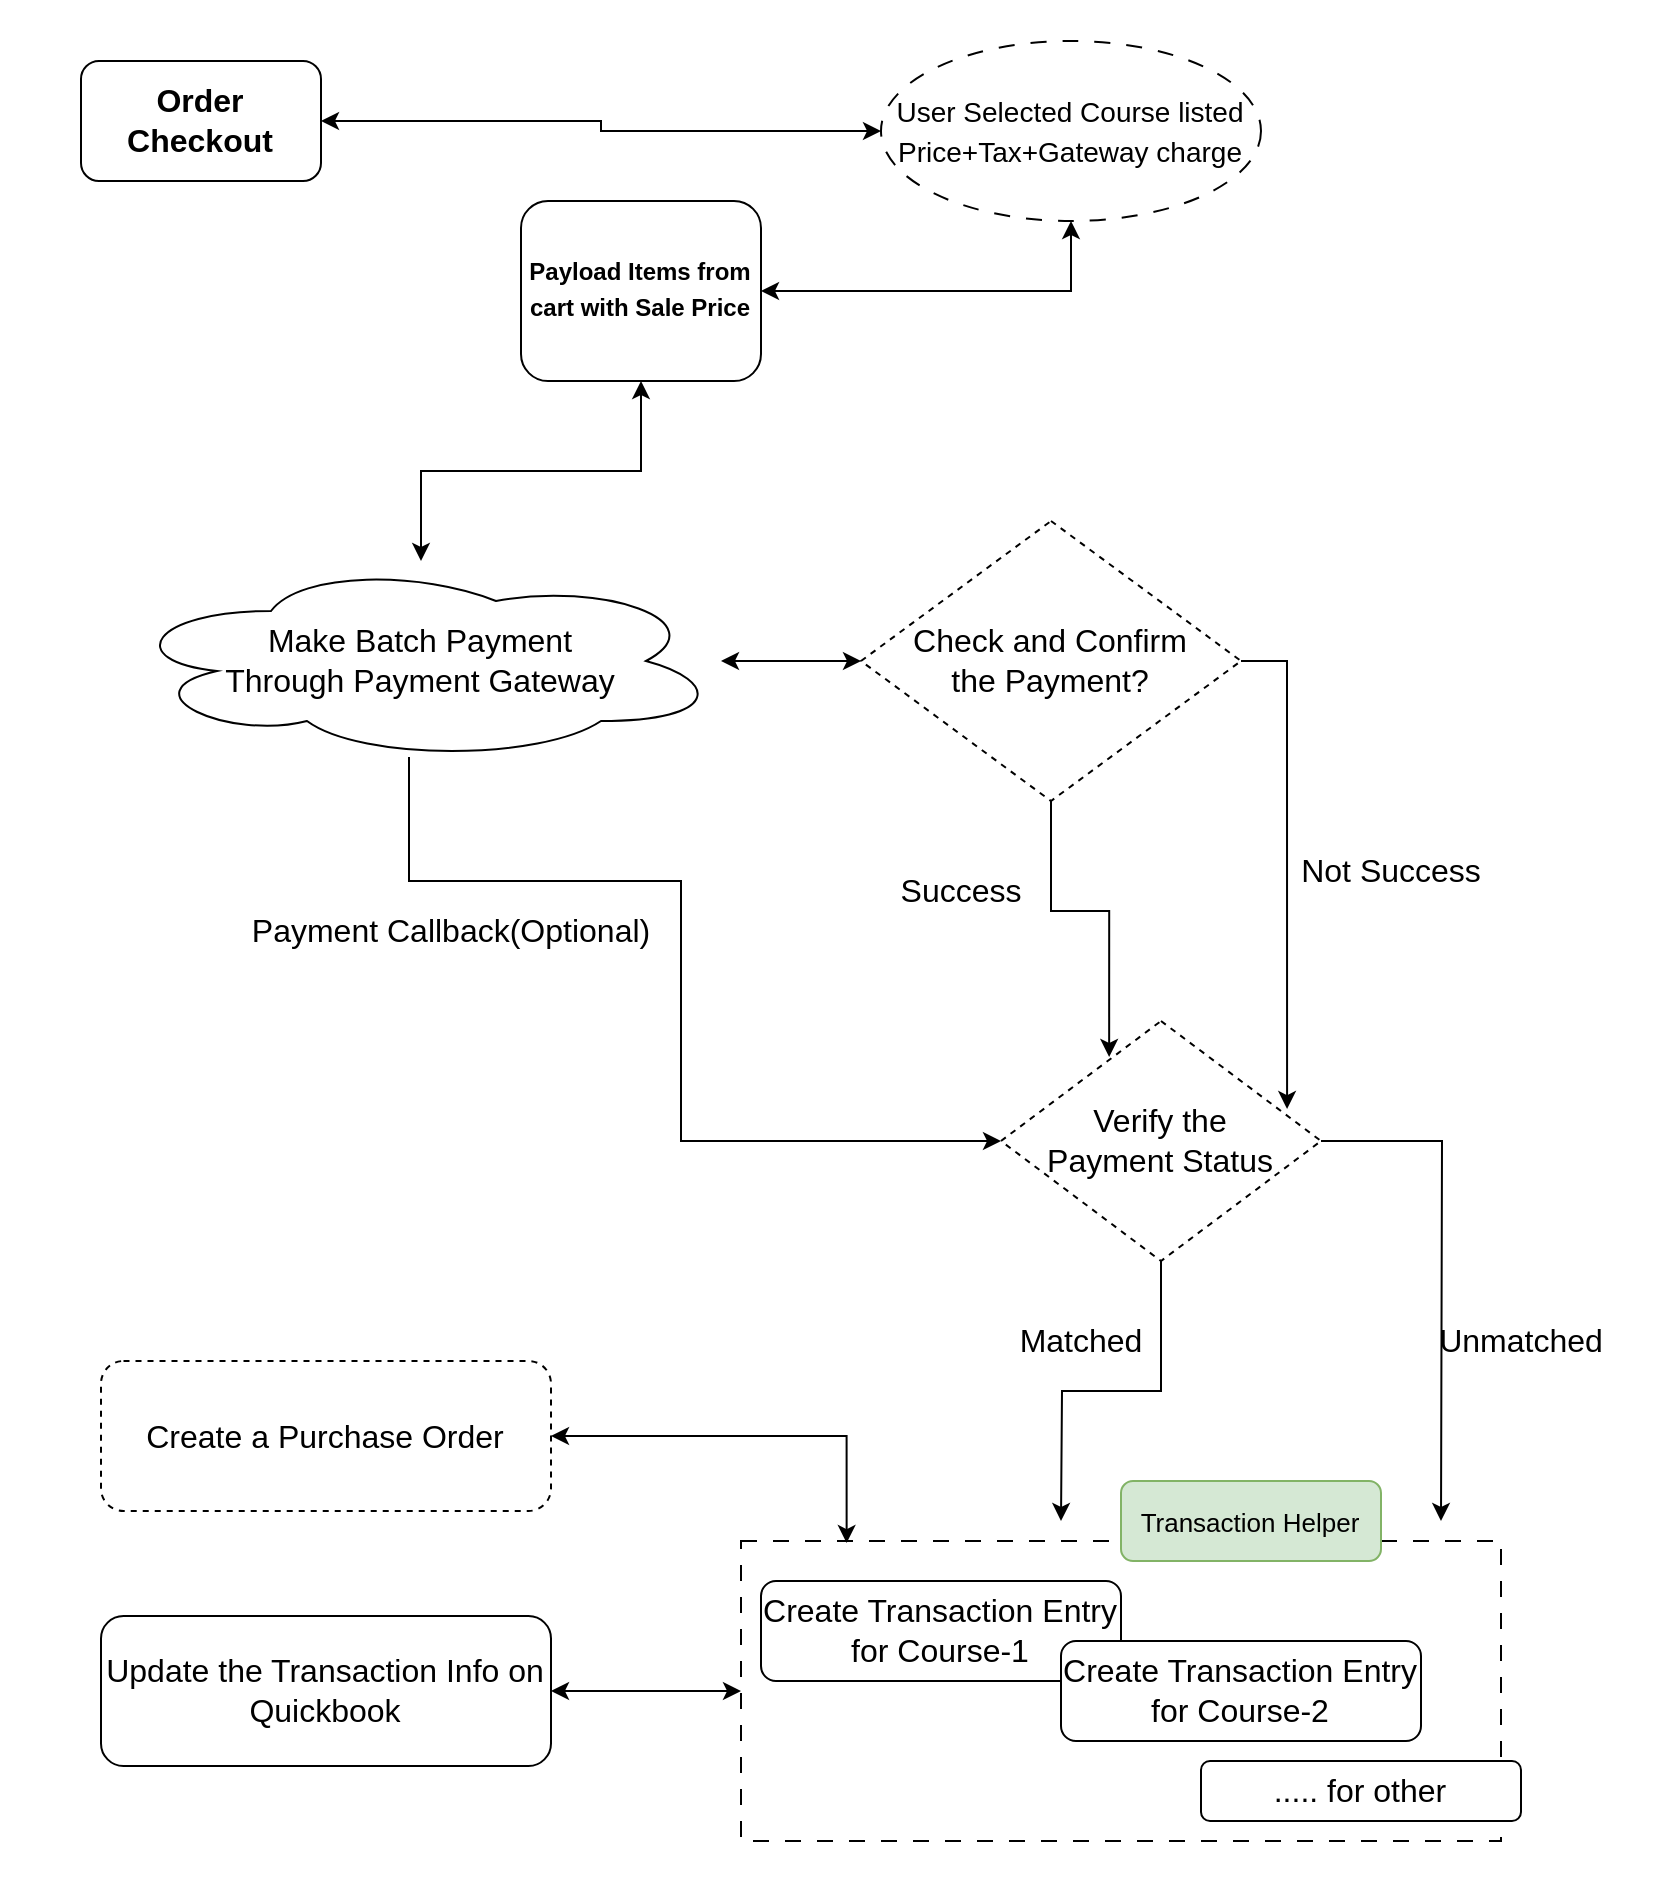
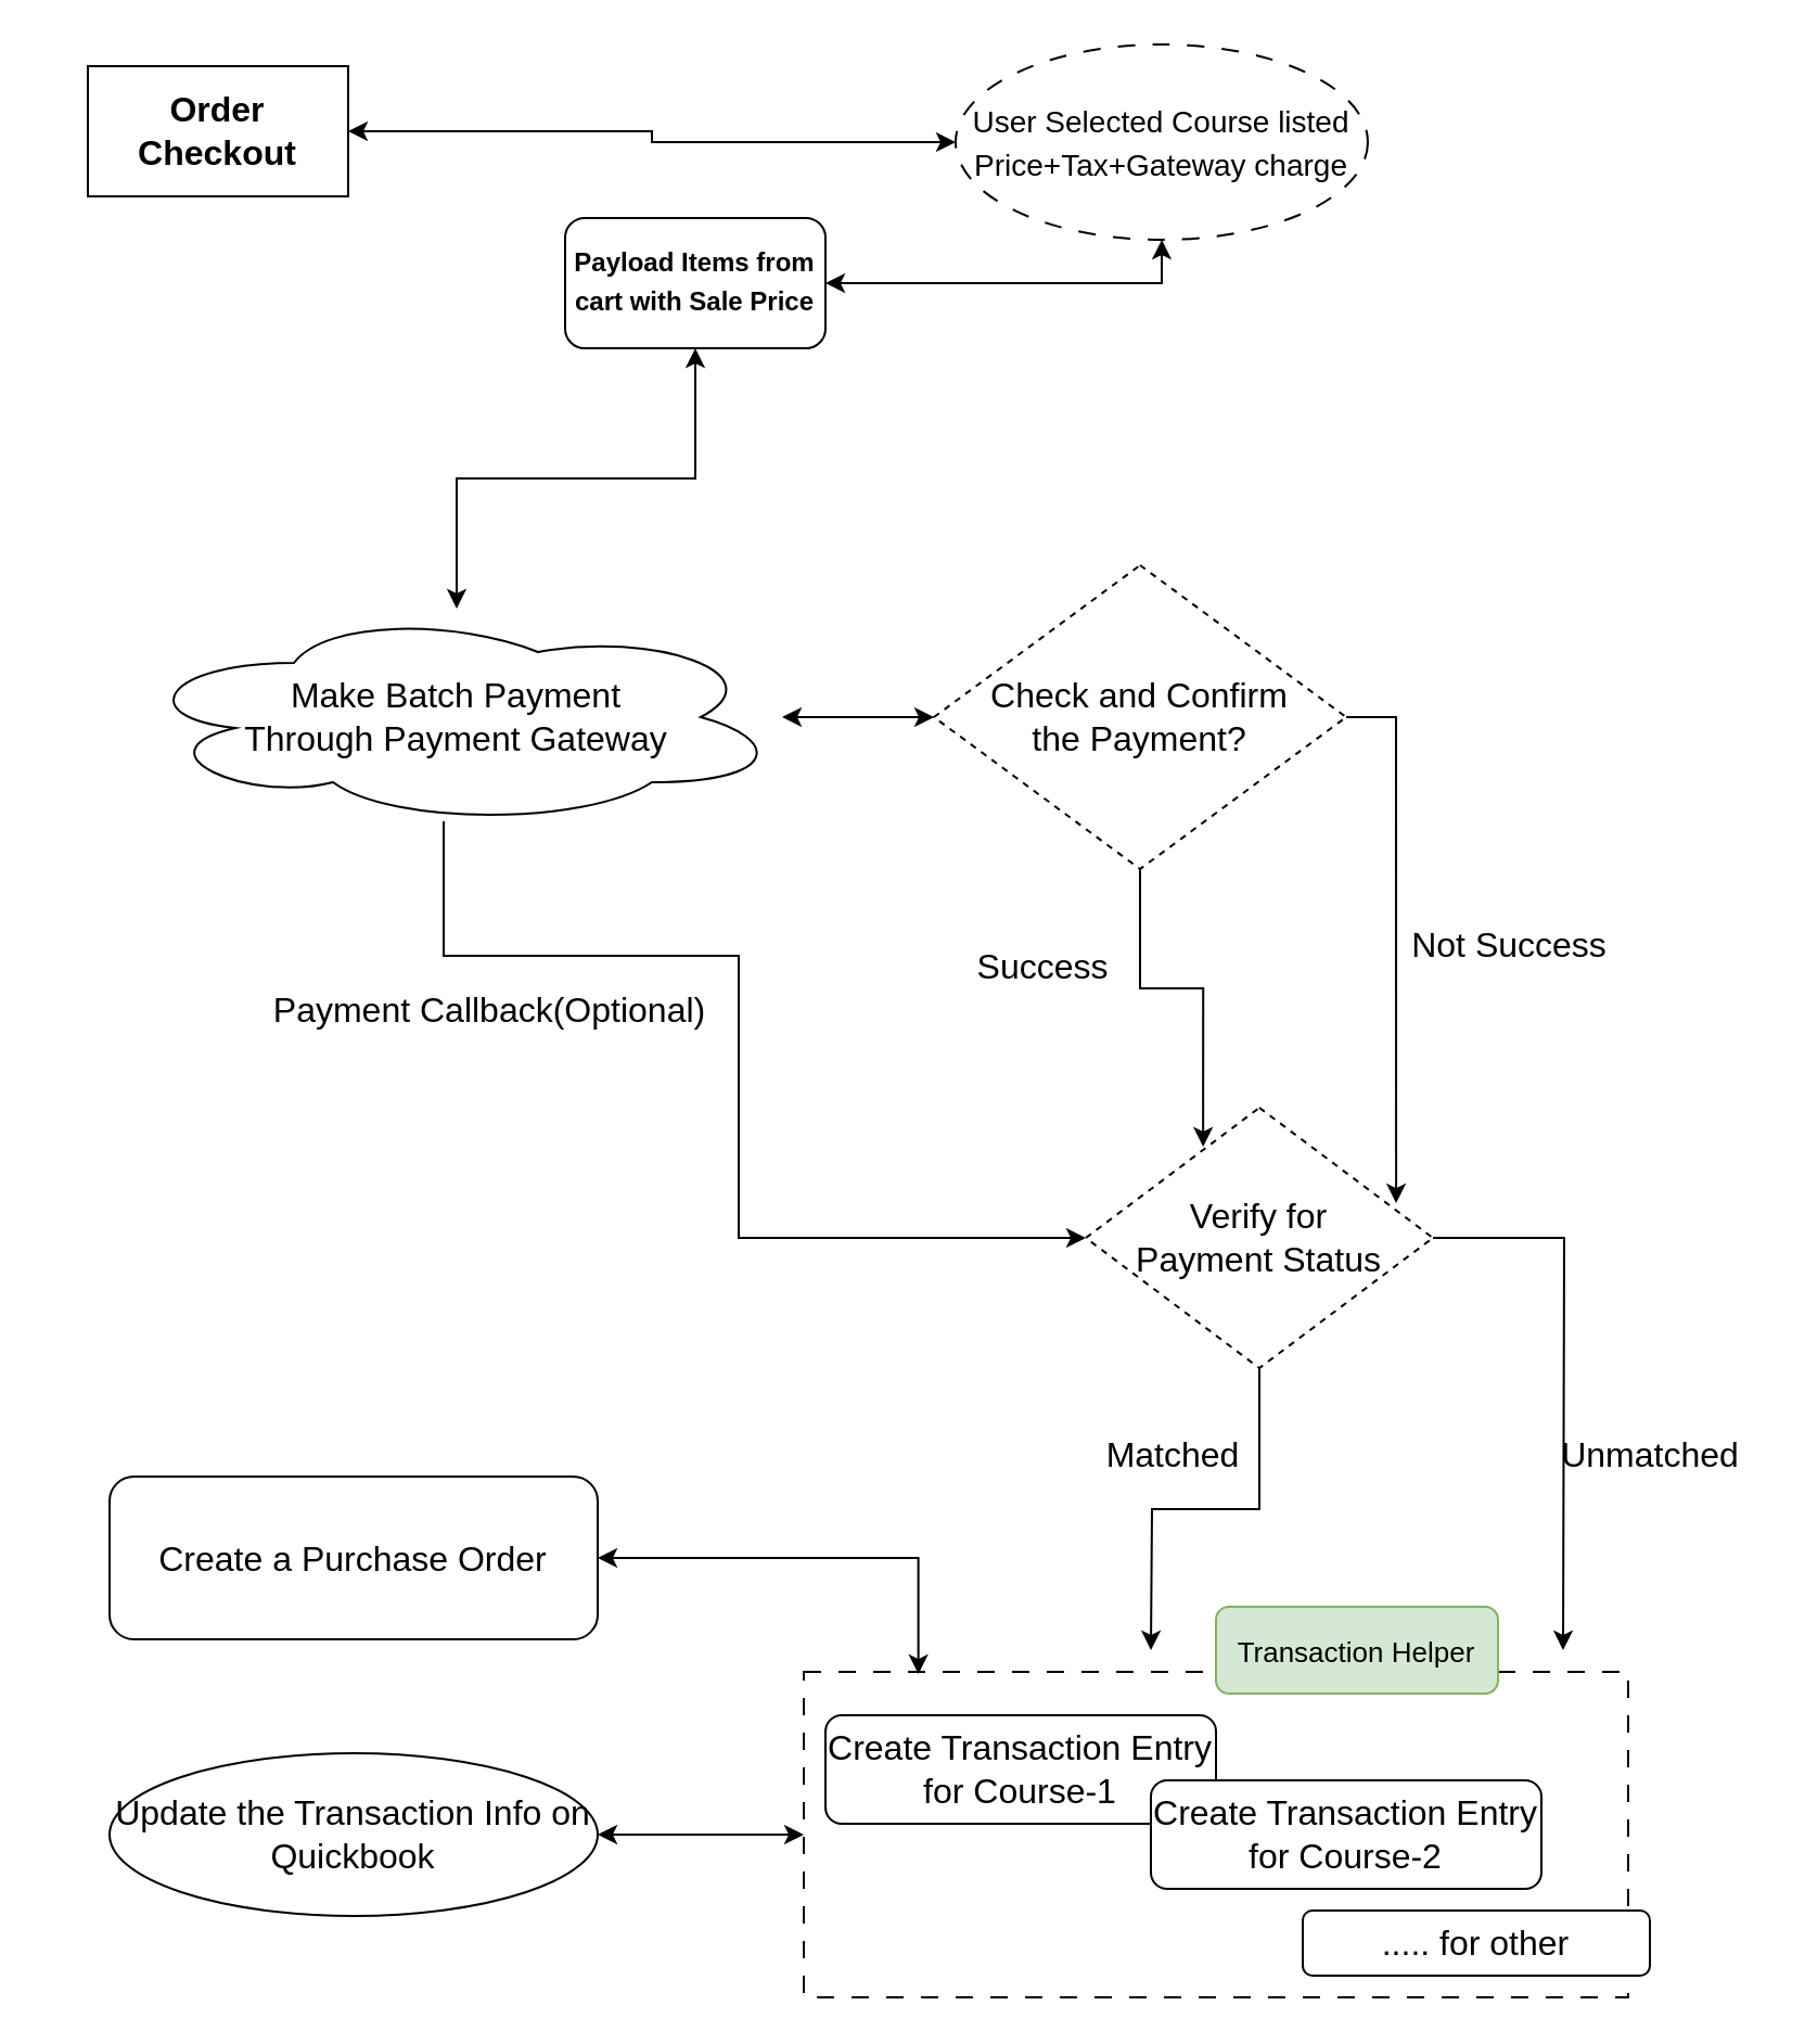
- <mxCell id="3" value="&lt;font style=&quot;font-size: 16px;&quot;&gt;&lt;b&gt;Order Checkout &lt;br&gt;&lt;/b&gt;&lt;/font&gt;" style="rounded=1;whiteSpace=wrap;html=1;" vertex="1" parent="1"><mxGeometry x="40" y="30" width="120" height="60" as="geometry" /></mxCell>
+ <mxCell id="3" value="&lt;font style=&quot;font-size: 16px;&quot;&gt;&lt;b&gt;Order Checkout &lt;br&gt;&lt;/b&gt;&lt;/font&gt;" style="whiteSpace=wrap;html=1;rounded=0;" vertex="1" parent="1"><mxGeometry x="40" y="30" width="120" height="60" as="geometry" /></mxCell>
- <mxCell id="7" value="&lt;b&gt;Payload Items from cart with Sale Price&lt;/b&gt;&lt;font style=&quot;font-size: 16px;&quot;&gt;&lt;b&gt;&lt;br&gt;&lt;/b&gt;&lt;/font&gt;" style="rounded=1;whiteSpace=wrap;html=1;" vertex="1" parent="1"><mxGeometry x="260" y="100" width="120" height="90" as="geometry" /></mxCell>
+ <mxCell id="7" value="&lt;b&gt;Payload Items from cart with Sale Price&lt;/b&gt;&lt;font style=&quot;font-size: 16px;&quot;&gt;&lt;b&gt;&lt;br&gt;&lt;/b&gt;&lt;/font&gt;" style="rounded=1;whiteSpace=wrap;html=1;" vertex="1" parent="1"><mxGeometry x="260" y="100" width="120" height="60" as="geometry" /></mxCell>
- <mxCell id="21" value="Verify the &lt;br&gt;Payment Status" style="rhombus;whiteSpace=wrap;html=1;fontSize=16;dashed=1;" vertex="1" parent="1"><mxGeometry x="500" y="510" width="160" height="120" as="geometry" /></mxCell>
+ <mxCell id="21" value="Verify for &lt;br&gt;Payment Status" style="rhombus;whiteSpace=wrap;html=1;fontSize=16;dashed=1;" vertex="1" parent="1"><mxGeometry x="500" y="510" width="160" height="120" as="geometry" /></mxCell>
- <mxCell id="31" value="Create a Purchase Order" style="rounded=1;whiteSpace=wrap;html=1;fontSize=16;dashed=1;" vertex="1" parent="1"><mxGeometry x="50" y="680" width="225" height="75" as="geometry" /></mxCell>
+ <mxCell id="31" value="Create a Purchase Order" style="rounded=1;whiteSpace=wrap;html=1;fontSize=16;" vertex="1" parent="1"><mxGeometry x="50" y="680" width="225" height="75" as="geometry" /></mxCell>
- <mxCell id="29" value="Update the Transaction Info on Quickbook" style="rounded=1;whiteSpace=wrap;html=1;fontSize=16;" vertex="1" parent="1"><mxGeometry x="50" y="807.5" width="225" height="75" as="geometry" /></mxCell>
+ <mxCell id="29" value="Update the Transaction Info on Quickbook" style="ellipse;whiteSpace=wrap;html=1;fontSize=16;" vertex="1" parent="1"><mxGeometry x="50" y="807.5" width="225" height="75" as="geometry" /></mxCell>
